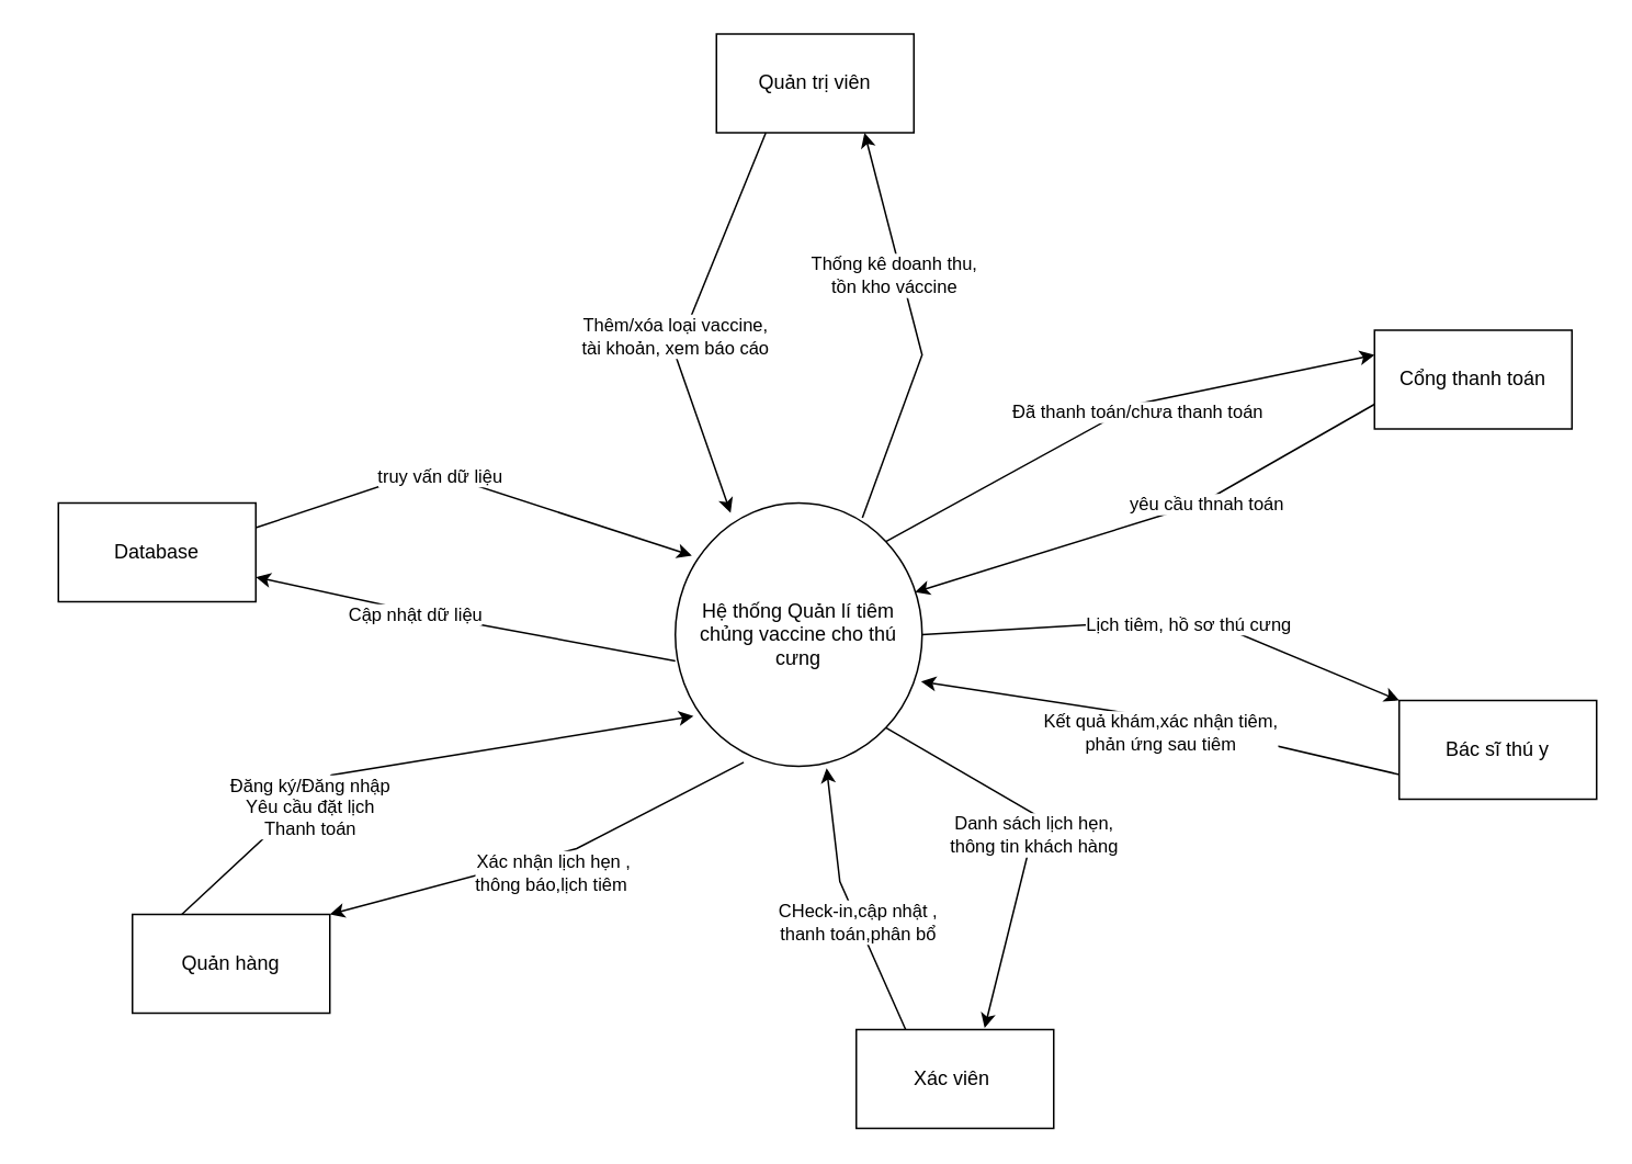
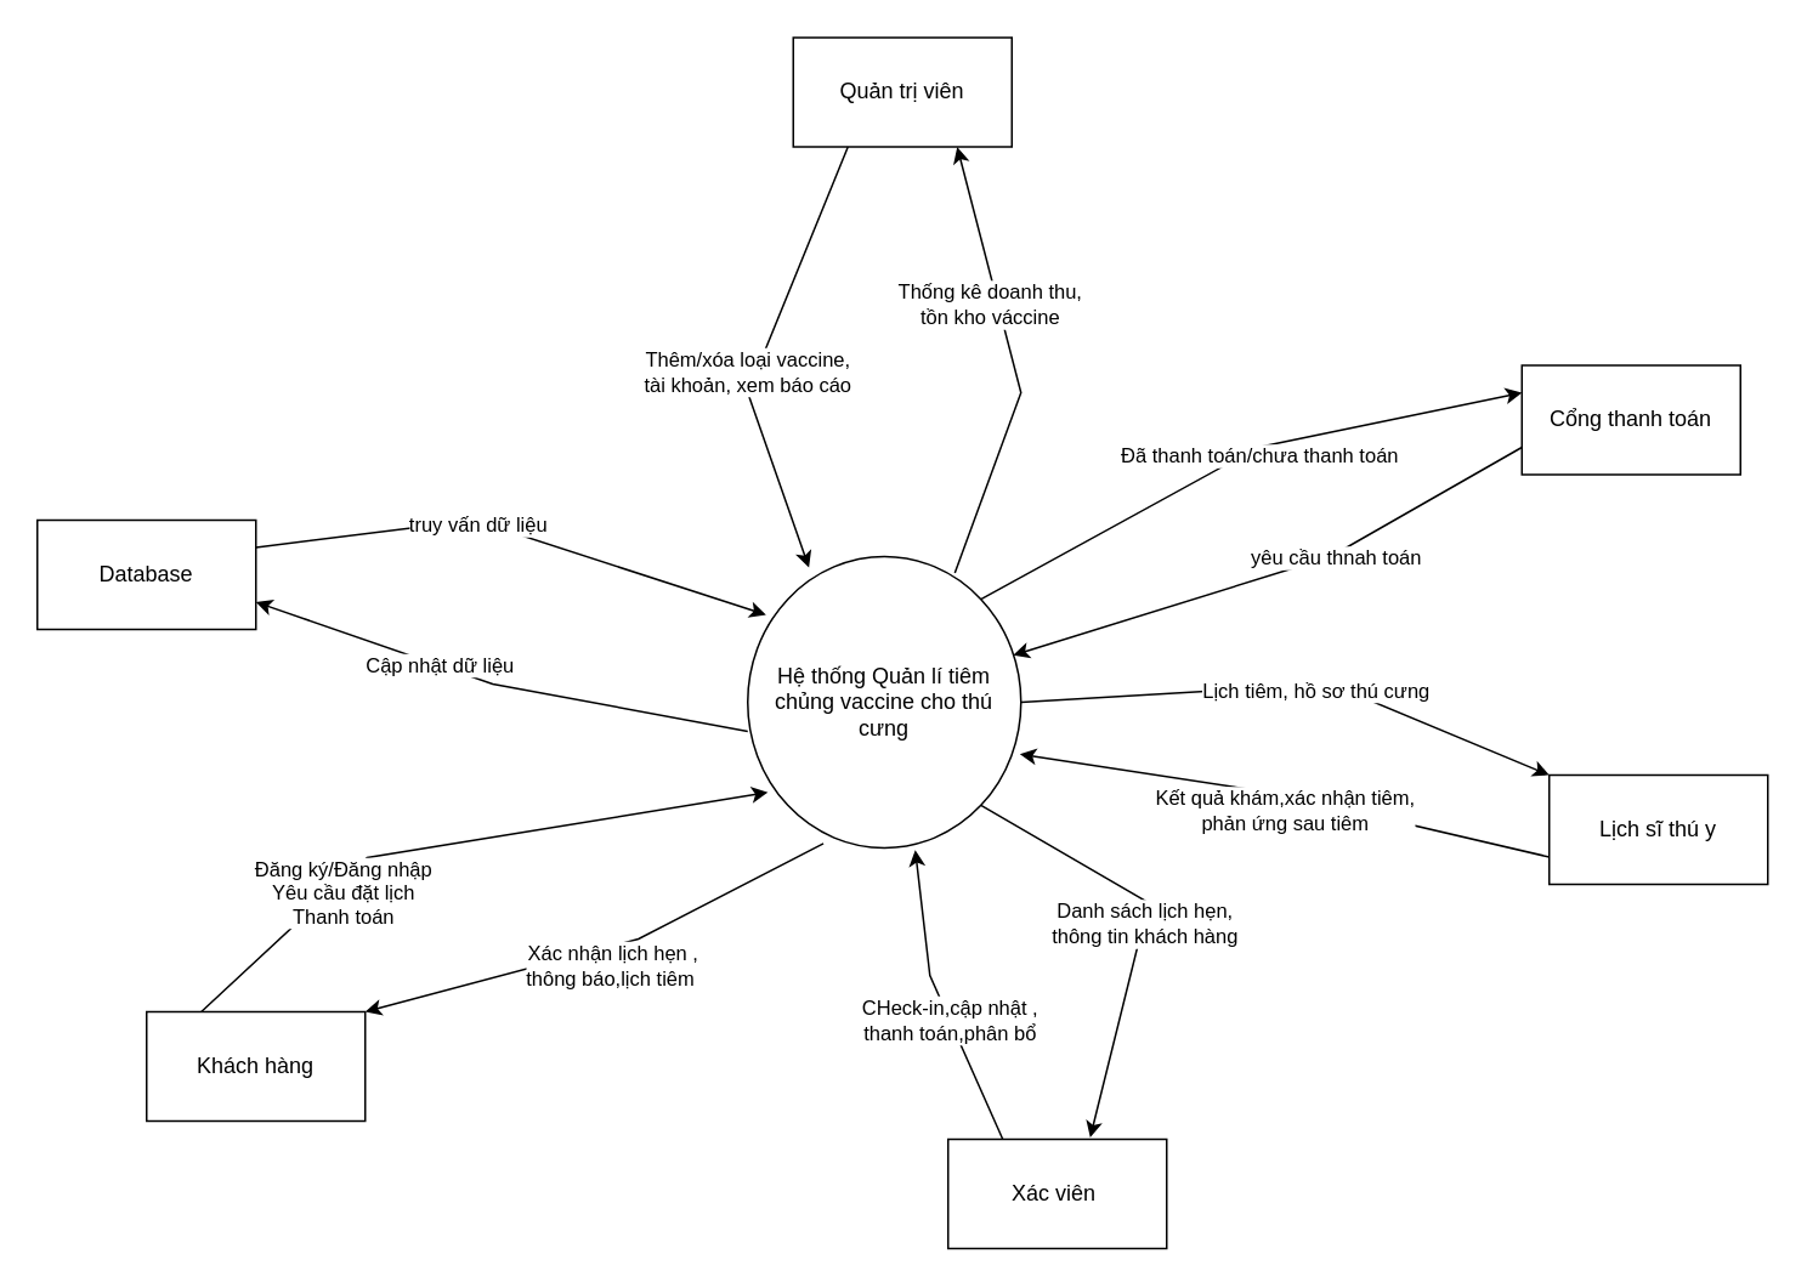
- <mxCell id="8" value="Database" style="rounded=0;whiteSpace=wrap;html=1;" vertex="1" parent="1"><mxGeometry x="35" y="305" width="120" height="60" as="geometry" /></mxCell>
+ <mxCell id="8" value="Database" style="rounded=0;whiteSpace=wrap;html=1;" vertex="1" parent="1"><mxGeometry x="20" y="285" width="120" height="60" as="geometry" /></mxCell>
- <mxCell id="5" value="Bác sĩ thú y" style="rounded=0;whiteSpace=wrap;html=1;" vertex="1" parent="1"><mxGeometry x="850" y="425" width="120" height="60" as="geometry" /></mxCell>
+ <mxCell id="5" value="Lịch sĩ thú y" style="rounded=0;whiteSpace=wrap;html=1;" vertex="1" parent="1"><mxGeometry x="850" y="425" width="120" height="60" as="geometry" /></mxCell>
- <mxCell id="3" value="Quản hàng" style="rounded=0;whiteSpace=wrap;html=1;" vertex="1" parent="1"><mxGeometry x="80" y="555" width="120" height="60" as="geometry" /></mxCell>
+ <mxCell id="3" value="Khách hàng" style="rounded=0;whiteSpace=wrap;html=1;" vertex="1" parent="1"><mxGeometry x="80" y="555" width="120" height="60" as="geometry" /></mxCell>
